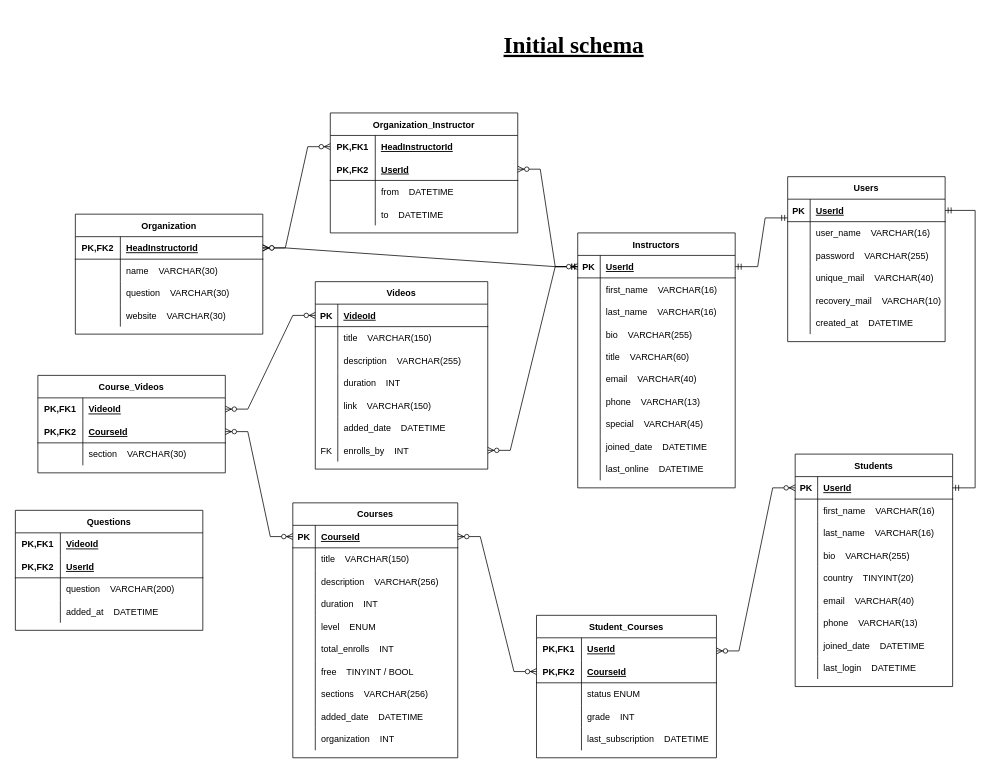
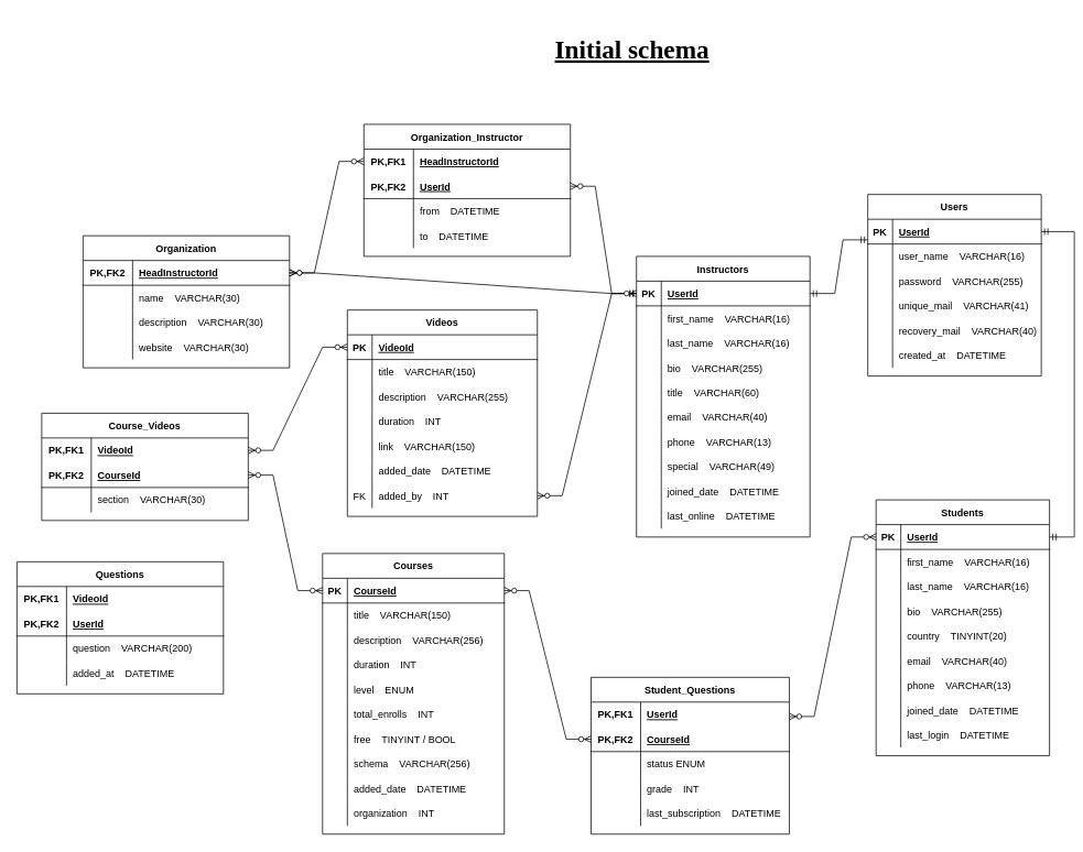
- <mxCell id="157" value="unique_mail    VARCHAR(40)" style="shape=partialRectangle;connectable=0;fillColor=none;top=0;left=0;bottom=0;right=0;align=left;spacingLeft=6;overflow=hidden;" parent="155" vertex="1"><mxGeometry x="30" width="180" height="30" as="geometry"><mxRectangle width="180" height="30" as="alternateBounds" /></mxGeometry></mxCell>
+ <mxCell id="157" value="unique_mail    VARCHAR(41)" style="shape=partialRectangle;connectable=0;fillColor=none;top=0;left=0;bottom=0;right=0;align=left;spacingLeft=6;overflow=hidden;" parent="155" vertex="1"><mxGeometry x="30" width="180" height="30" as="geometry"><mxRectangle width="180" height="30" as="alternateBounds" /></mxGeometry></mxCell>
- <mxCell id="176" value="question    VARCHAR(30)" style="shape=partialRectangle;connectable=0;fillColor=none;top=0;left=0;bottom=0;right=0;align=left;spacingLeft=6;overflow=hidden;" vertex="1" parent="174"><mxGeometry x="60" width="190" height="30" as="geometry"><mxRectangle width="190" height="30" as="alternateBounds" /></mxGeometry></mxCell>
+ <mxCell id="176" value="description    VARCHAR(30)" style="shape=partialRectangle;connectable=0;fillColor=none;top=0;left=0;bottom=0;right=0;align=left;spacingLeft=6;overflow=hidden;" vertex="1" parent="174"><mxGeometry x="60" width="190" height="30" as="geometry"><mxRectangle width="190" height="30" as="alternateBounds" /></mxGeometry></mxCell>
- <mxCell id="160" value="recovery_mail    VARCHAR(10)" style="shape=partialRectangle;connectable=0;fillColor=none;top=0;left=0;bottom=0;right=0;align=left;spacingLeft=6;overflow=hidden;" parent="158" vertex="1"><mxGeometry x="30" width="180" height="30" as="geometry"><mxRectangle width="180" height="30" as="alternateBounds" /></mxGeometry></mxCell>
+ <mxCell id="160" value="recovery_mail    VARCHAR(40)" style="shape=partialRectangle;connectable=0;fillColor=none;top=0;left=0;bottom=0;right=0;align=left;spacingLeft=6;overflow=hidden;" parent="158" vertex="1"><mxGeometry x="30" width="180" height="30" as="geometry"><mxRectangle width="180" height="30" as="alternateBounds" /></mxGeometry></mxCell>
- <mxCell id="26" value="special    VARCHAR(45)" style="shape=partialRectangle;connectable=0;fillColor=none;top=0;left=0;bottom=0;right=0;align=left;spacingLeft=6;overflow=hidden;" parent="24" vertex="1"><mxGeometry x="30" width="180" height="30" as="geometry"><mxRectangle width="180" height="30" as="alternateBounds" /></mxGeometry></mxCell>
+ <mxCell id="26" value="special    VARCHAR(49)" style="shape=partialRectangle;connectable=0;fillColor=none;top=0;left=0;bottom=0;right=0;align=left;spacingLeft=6;overflow=hidden;" parent="24" vertex="1"><mxGeometry x="30" width="180" height="30" as="geometry"><mxRectangle width="180" height="30" as="alternateBounds" /></mxGeometry></mxCell>
- <mxCell id="113" value="enrolls_by    INT" style="shape=partialRectangle;connectable=0;fillColor=none;top=0;left=0;bottom=0;right=0;align=left;spacingLeft=6;overflow=hidden;" parent="111" vertex="1"><mxGeometry x="30" width="200" height="30" as="geometry"><mxRectangle width="200" height="30" as="alternateBounds" /></mxGeometry></mxCell>
+ <mxCell id="113" value="added_by    INT" style="shape=partialRectangle;connectable=0;fillColor=none;top=0;left=0;bottom=0;right=0;align=left;spacingLeft=6;overflow=hidden;" parent="111" vertex="1"><mxGeometry x="30" width="200" height="30" as="geometry"><mxRectangle width="200" height="30" as="alternateBounds" /></mxGeometry></mxCell>
- <mxCell id="114" value="Student_Courses" style="shape=table;startSize=30;container=1;collapsible=1;childLayout=tableLayout;fixedRows=1;rowLines=0;fontStyle=1;align=center;resizeLast=1;" parent="1" vertex="1"><mxGeometry x="715" y="820" width="240" height="190" as="geometry" /></mxCell>
+ <mxCell id="114" value="Student_Questions" style="shape=table;startSize=30;container=1;collapsible=1;childLayout=tableLayout;fixedRows=1;rowLines=0;fontStyle=1;align=center;resizeLast=1;" parent="1" vertex="1"><mxGeometry x="715" y="820" width="240" height="190" as="geometry" /></mxCell>
- <mxCell id="85" value="sections    VARCHAR(256)" style="shape=partialRectangle;connectable=0;fillColor=none;top=0;left=0;bottom=0;right=0;align=left;spacingLeft=6;overflow=hidden;" parent="83" vertex="1"><mxGeometry x="30" width="190" height="30" as="geometry"><mxRectangle width="190" height="30" as="alternateBounds" /></mxGeometry></mxCell>
+ <mxCell id="85" value="schema    VARCHAR(256)" style="shape=partialRectangle;connectable=0;fillColor=none;top=0;left=0;bottom=0;right=0;align=left;spacingLeft=6;overflow=hidden;" parent="83" vertex="1"><mxGeometry x="30" width="190" height="30" as="geometry"><mxRectangle width="190" height="30" as="alternateBounds" /></mxGeometry></mxCell>
